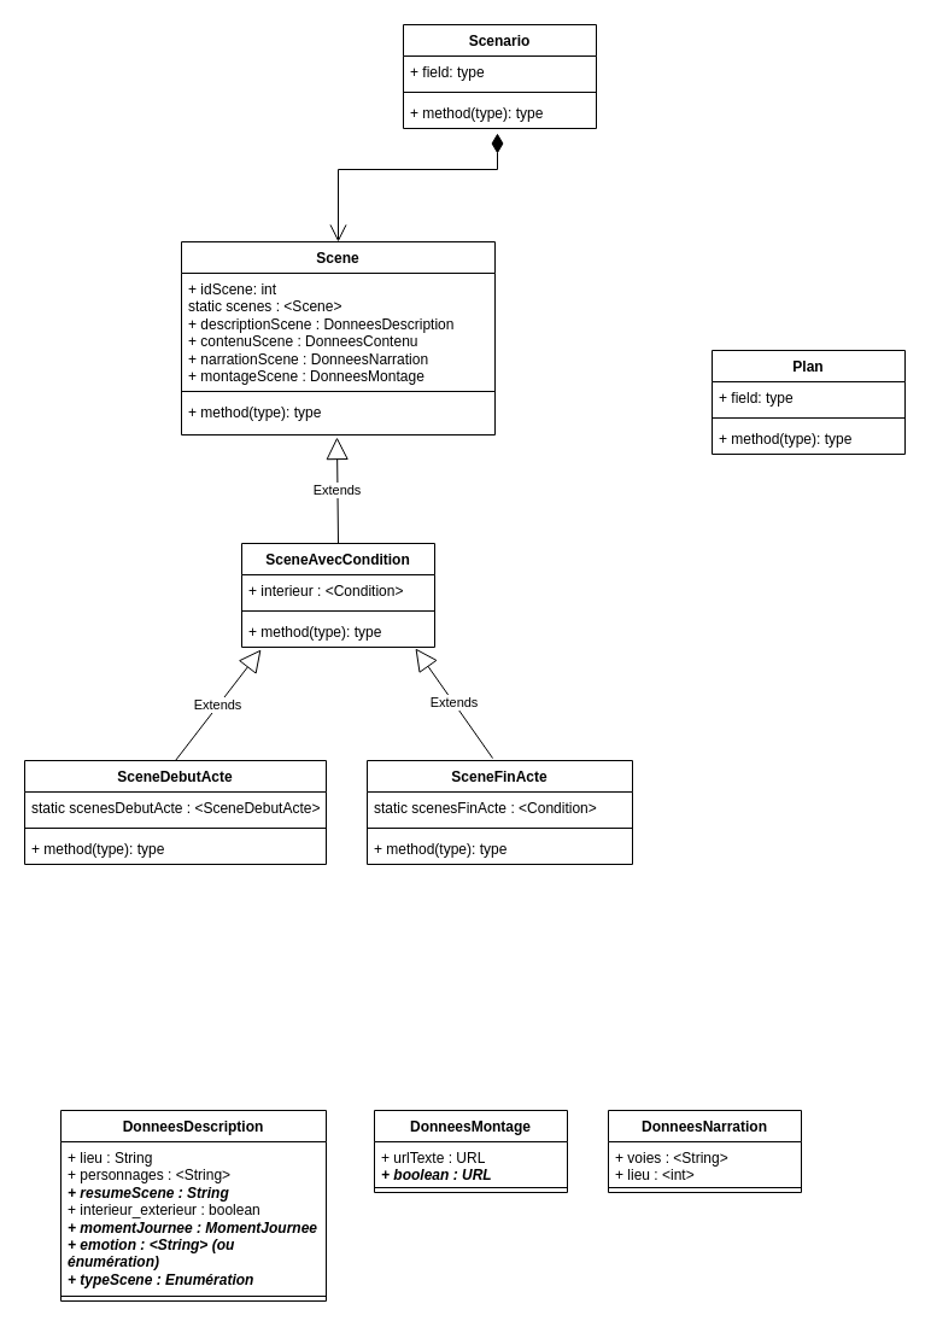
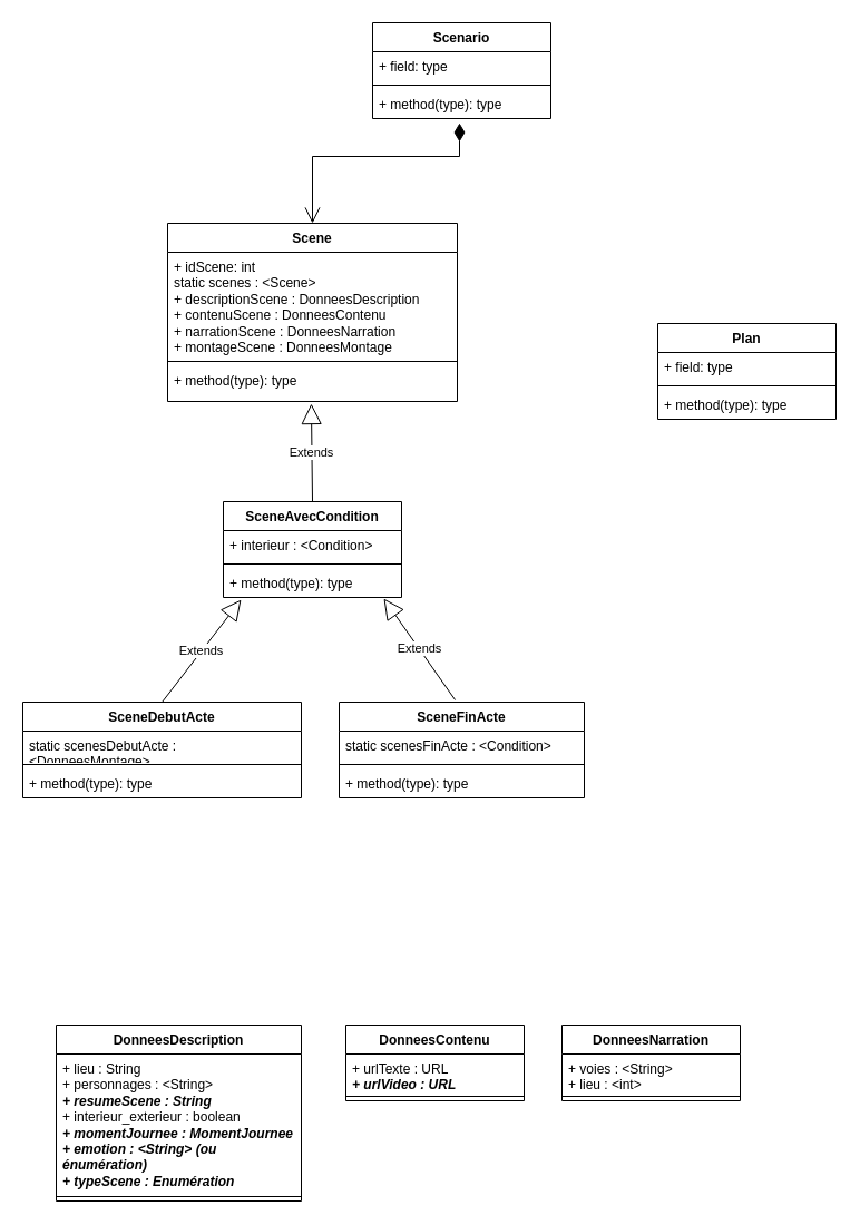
- <mxCell id="34" value="static scenesDebutActe : &amp;lt;SceneDebutActe&amp;gt;" style="text;strokeColor=none;fillColor=none;align=left;verticalAlign=top;spacingLeft=4;spacingRight=4;overflow=hidden;rotatable=0;points=[[0,0.5],[1,0.5]];portConstraint=eastwest;whiteSpace=wrap;html=1;" vertex="1" parent="33"><mxGeometry y="26" width="250" height="26" as="geometry" /></mxCell>
+ <mxCell id="34" value="static scenesDebutActe : &amp;lt;DonneesMontage&amp;gt;" style="text;strokeColor=none;fillColor=none;align=left;verticalAlign=top;spacingLeft=4;spacingRight=4;overflow=hidden;rotatable=0;points=[[0,0.5],[1,0.5]];portConstraint=eastwest;whiteSpace=wrap;html=1;" vertex="1" parent="33"><mxGeometry y="26" width="250" height="26" as="geometry" /></mxCell>
- <mxCell id="18" value="DonneesMontage" style="swimlane;fontStyle=1;align=center;verticalAlign=top;childLayout=stackLayout;horizontal=1;startSize=26;horizontalStack=0;resizeParent=1;resizeParentMax=0;resizeLast=0;collapsible=1;marginBottom=0;whiteSpace=wrap;html=1;" vertex="1" parent="1"><mxGeometry x="310" y="920" width="160" height="68" as="geometry" /></mxCell>
+ <mxCell id="18" value="DonneesContenu" style="swimlane;fontStyle=1;align=center;verticalAlign=top;childLayout=stackLayout;horizontal=1;startSize=26;horizontalStack=0;resizeParent=1;resizeParentMax=0;resizeLast=0;collapsible=1;marginBottom=0;whiteSpace=wrap;html=1;" vertex="1" parent="1"><mxGeometry x="310" y="920" width="160" height="68" as="geometry" /></mxCell>
- <mxCell id="19" value="+ urlTexte : URL&lt;div&gt;&lt;b&gt;&lt;i&gt;+ boolean : URL&lt;/i&gt;&lt;/b&gt;&lt;/div&gt;" style="text;strokeColor=none;fillColor=none;align=left;verticalAlign=top;spacingLeft=4;spacingRight=4;overflow=hidden;rotatable=0;points=[[0,0.5],[1,0.5]];portConstraint=eastwest;whiteSpace=wrap;html=1;" vertex="1" parent="18"><mxGeometry y="26" width="160" height="34" as="geometry" /></mxCell>
+ <mxCell id="19" value="+ urlTexte : URL&lt;div&gt;&lt;b&gt;&lt;i&gt;+ urlVideo : URL&lt;/i&gt;&lt;/b&gt;&lt;/div&gt;" style="text;strokeColor=none;fillColor=none;align=left;verticalAlign=top;spacingLeft=4;spacingRight=4;overflow=hidden;rotatable=0;points=[[0,0.5],[1,0.5]];portConstraint=eastwest;whiteSpace=wrap;html=1;" vertex="1" parent="18"><mxGeometry y="26" width="160" height="34" as="geometry" /></mxCell>
